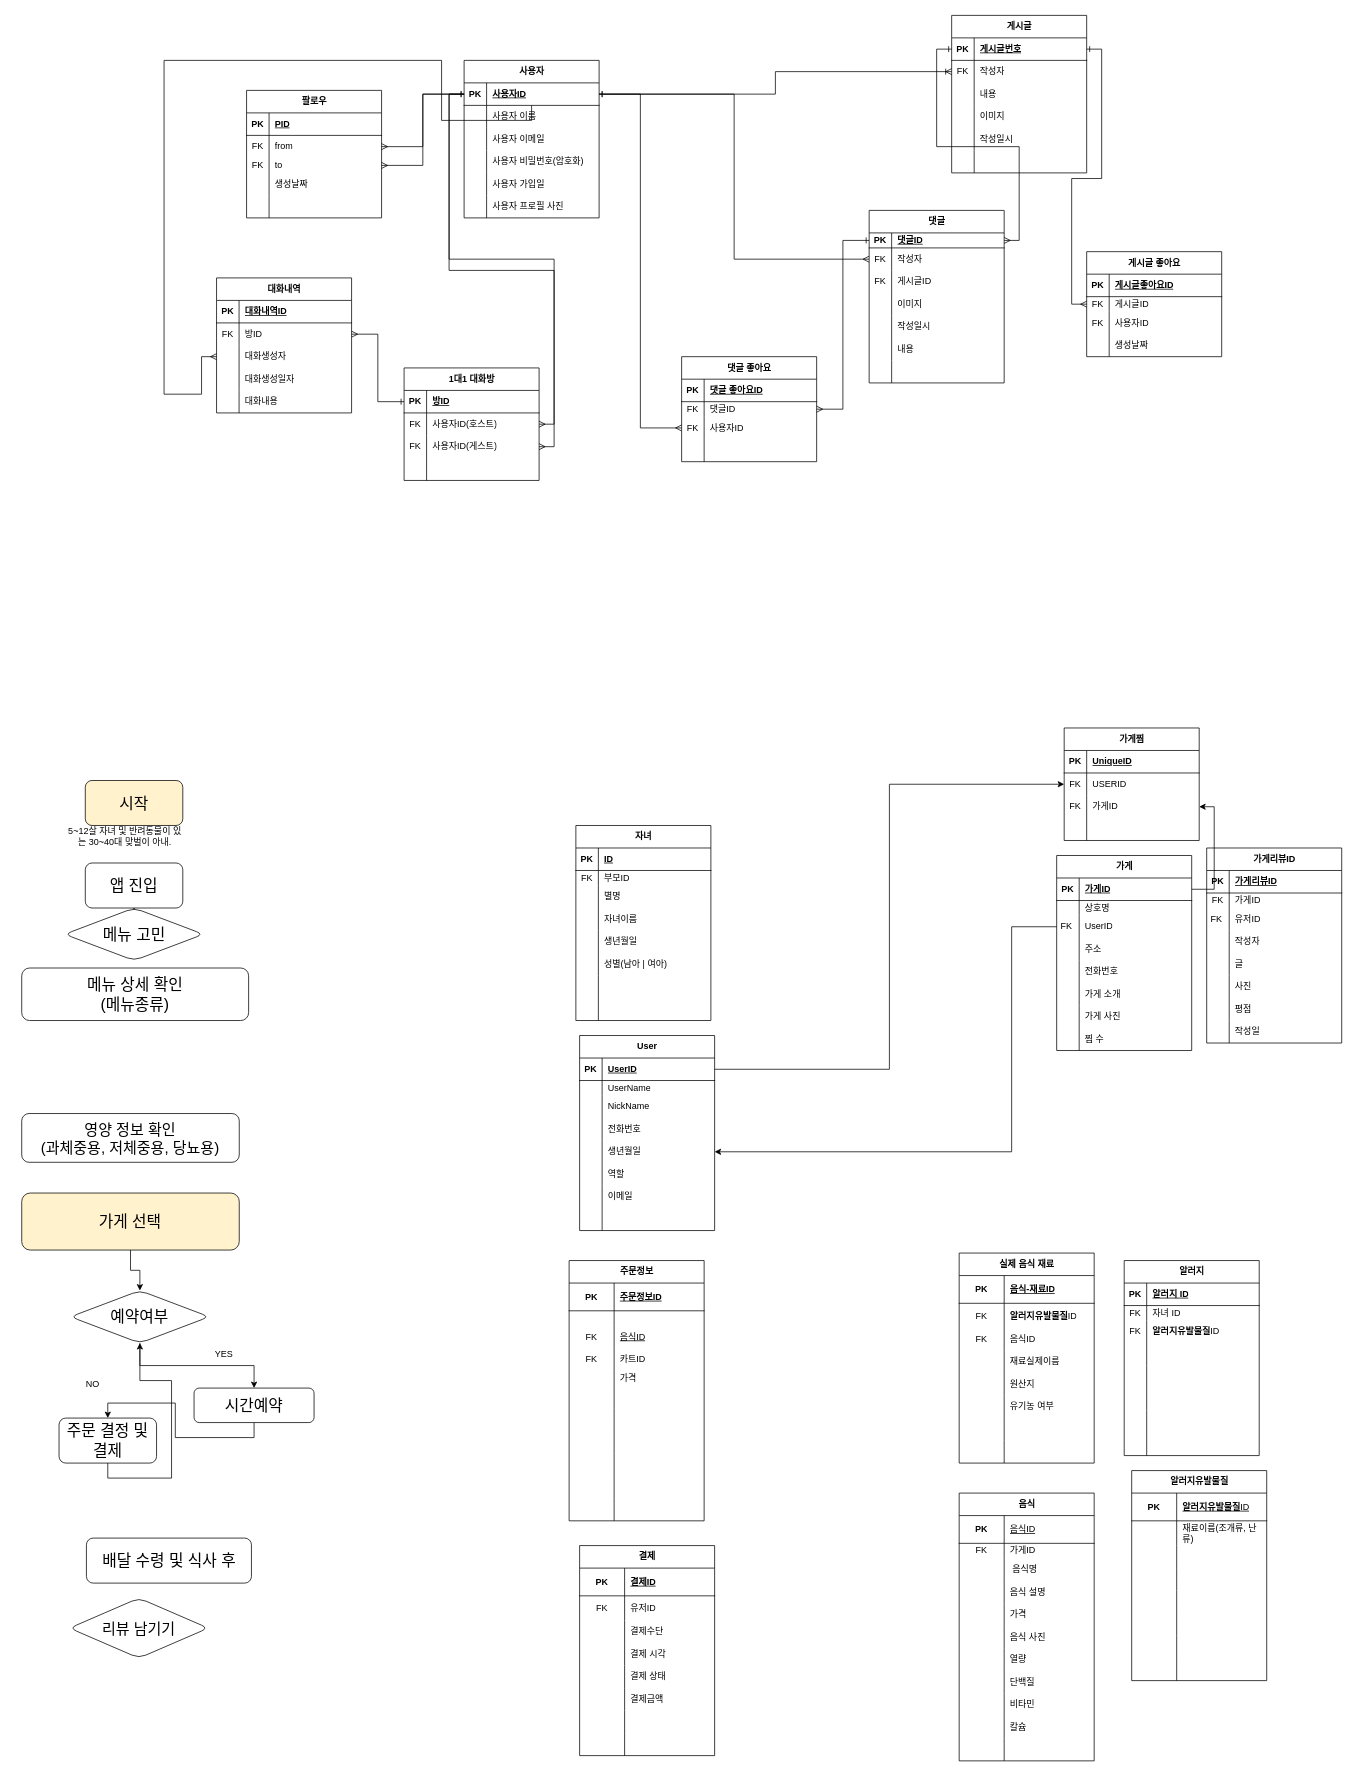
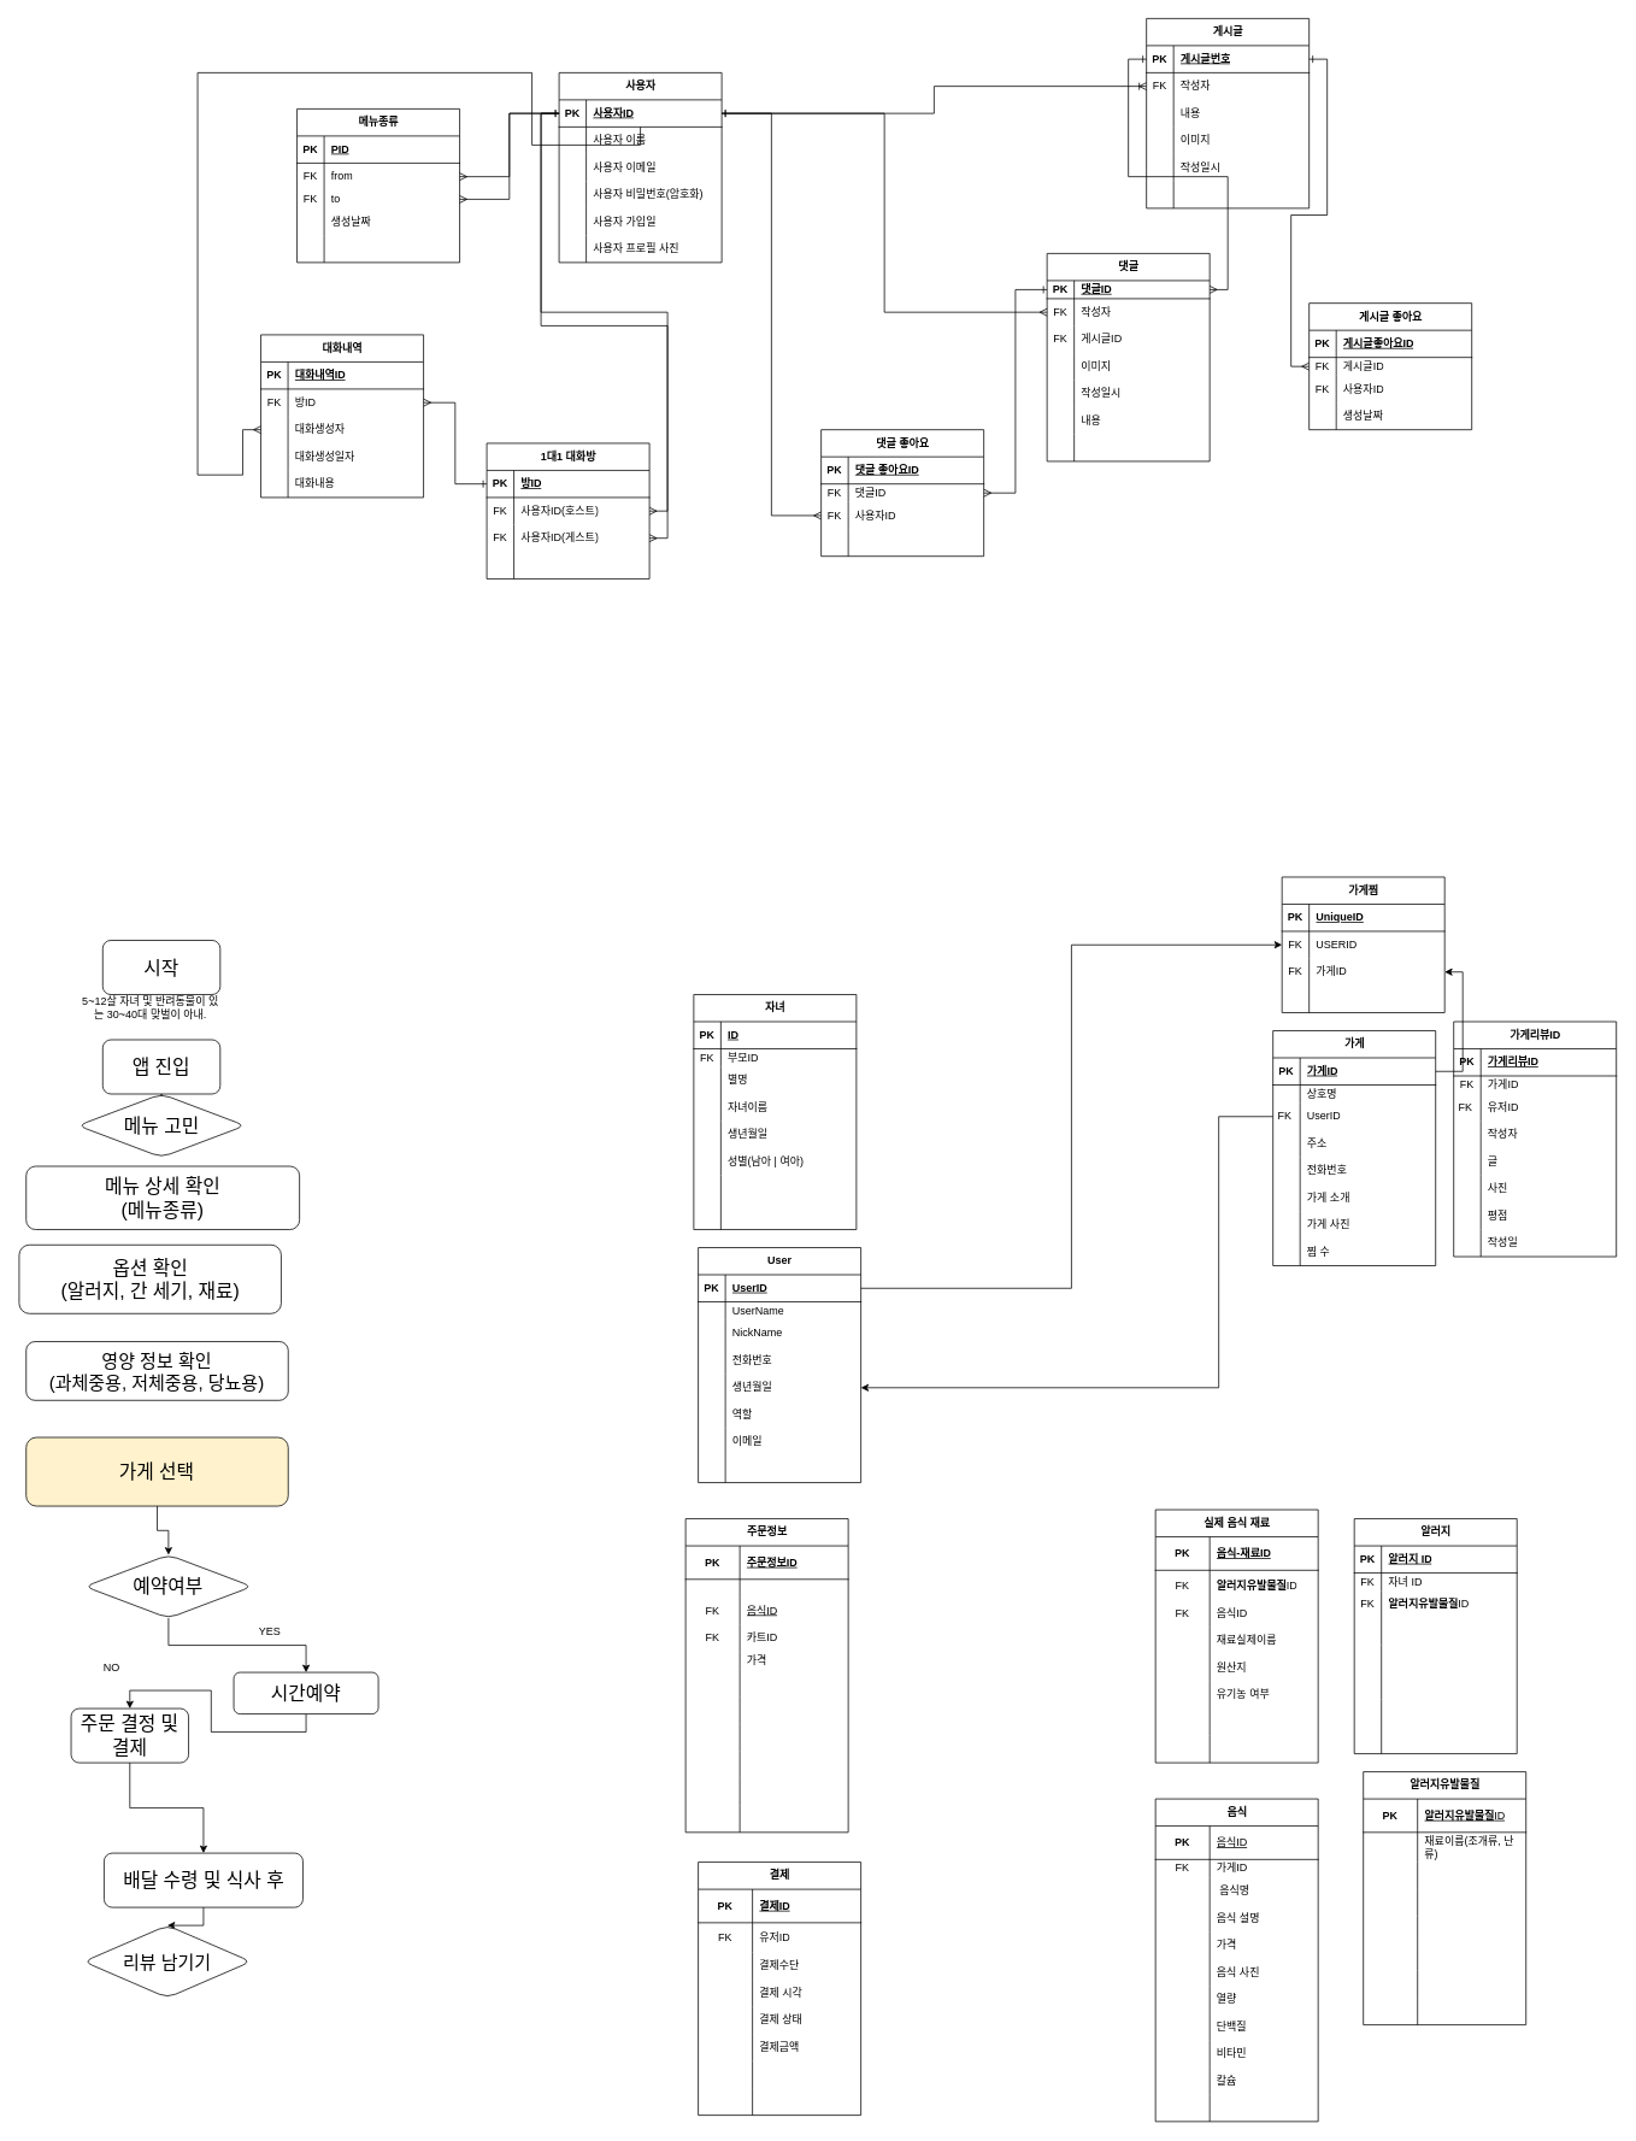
- <mxCell id="40" value="팔로우" style="shape=table;startSize=30;container=1;collapsible=1;childLayout=tableLayout;fixedRows=1;rowLines=0;fontStyle=1;align=center;resizeLast=1;html=1;" parent="1" vertex="1"><mxGeometry x="328" y="120" width="180" height="170" as="geometry" /></mxCell>
+ <mxCell id="40" value="메뉴종류" style="shape=table;startSize=30;container=1;collapsible=1;childLayout=tableLayout;fixedRows=1;rowLines=0;fontStyle=1;align=center;resizeLast=1;html=1;" parent="1" vertex="1"><mxGeometry x="328" y="120" width="180" height="170" as="geometry" /></mxCell>
- <mxCell id="145" value="&lt;font style=&quot;font-size: 21px;&quot;&gt;시작&lt;/font&gt;" style="rounded=1;whiteSpace=wrap;html=1;perimeterSpacing=0;fillColor=#fff2cc;" parent="1" vertex="1"><mxGeometry x="113" y="1040" width="130" height="60" as="geometry" /></mxCell>
+ <mxCell id="145" value="&lt;font style=&quot;font-size: 21px;&quot;&gt;시작&lt;/font&gt;" style="rounded=1;whiteSpace=wrap;html=1;perimeterSpacing=0;" parent="1" vertex="1"><mxGeometry x="113" y="1040" width="130" height="60" as="geometry" /></mxCell>
+ <mxCell id="156" value="&lt;font style=&quot;font-size: 21px;&quot;&gt;옵션 확인&lt;/font&gt;&lt;div&gt;&lt;font style=&quot;font-size: 21px;&quot;&gt;(알러지, 간 세기, 재료)&lt;/font&gt;&lt;/div&gt;" style="rounded=1;whiteSpace=wrap;html=1;perimeterSpacing=0;" parent="1" vertex="1"><mxGeometry x="20.5" y="1377" width="290" height="76" as="geometry" /></mxCell>
- <mxCell id="150" style="edgeStyle=orthogonalEdgeStyle;rounded=0;orthogonalLoop=1;jettySize=auto;html=1;exitX=0.5;exitY=1;exitDx=0;exitDy=0;" parent="1" source="151" target="188" edge="1"><mxGeometry relative="1" as="geometry" /></mxCell>
+ <mxCell id="150" style="edgeStyle=orthogonalEdgeStyle;rounded=0;orthogonalLoop=1;jettySize=auto;html=1;exitX=0.5;exitY=1;exitDx=0;exitDy=0;entryX=0.5;entryY=0;entryDx=0;entryDy=0;" parent="1" source="151" target="153" edge="1"><mxGeometry relative="1" as="geometry" /></mxCell>
+ <mxCell id="152" value="" style="edgeStyle=orthogonalEdgeStyle;rounded=0;orthogonalLoop=1;jettySize=auto;html=1;" parent="1" source="153" target="154" edge="1"><mxGeometry relative="1" as="geometry" /></mxCell>
